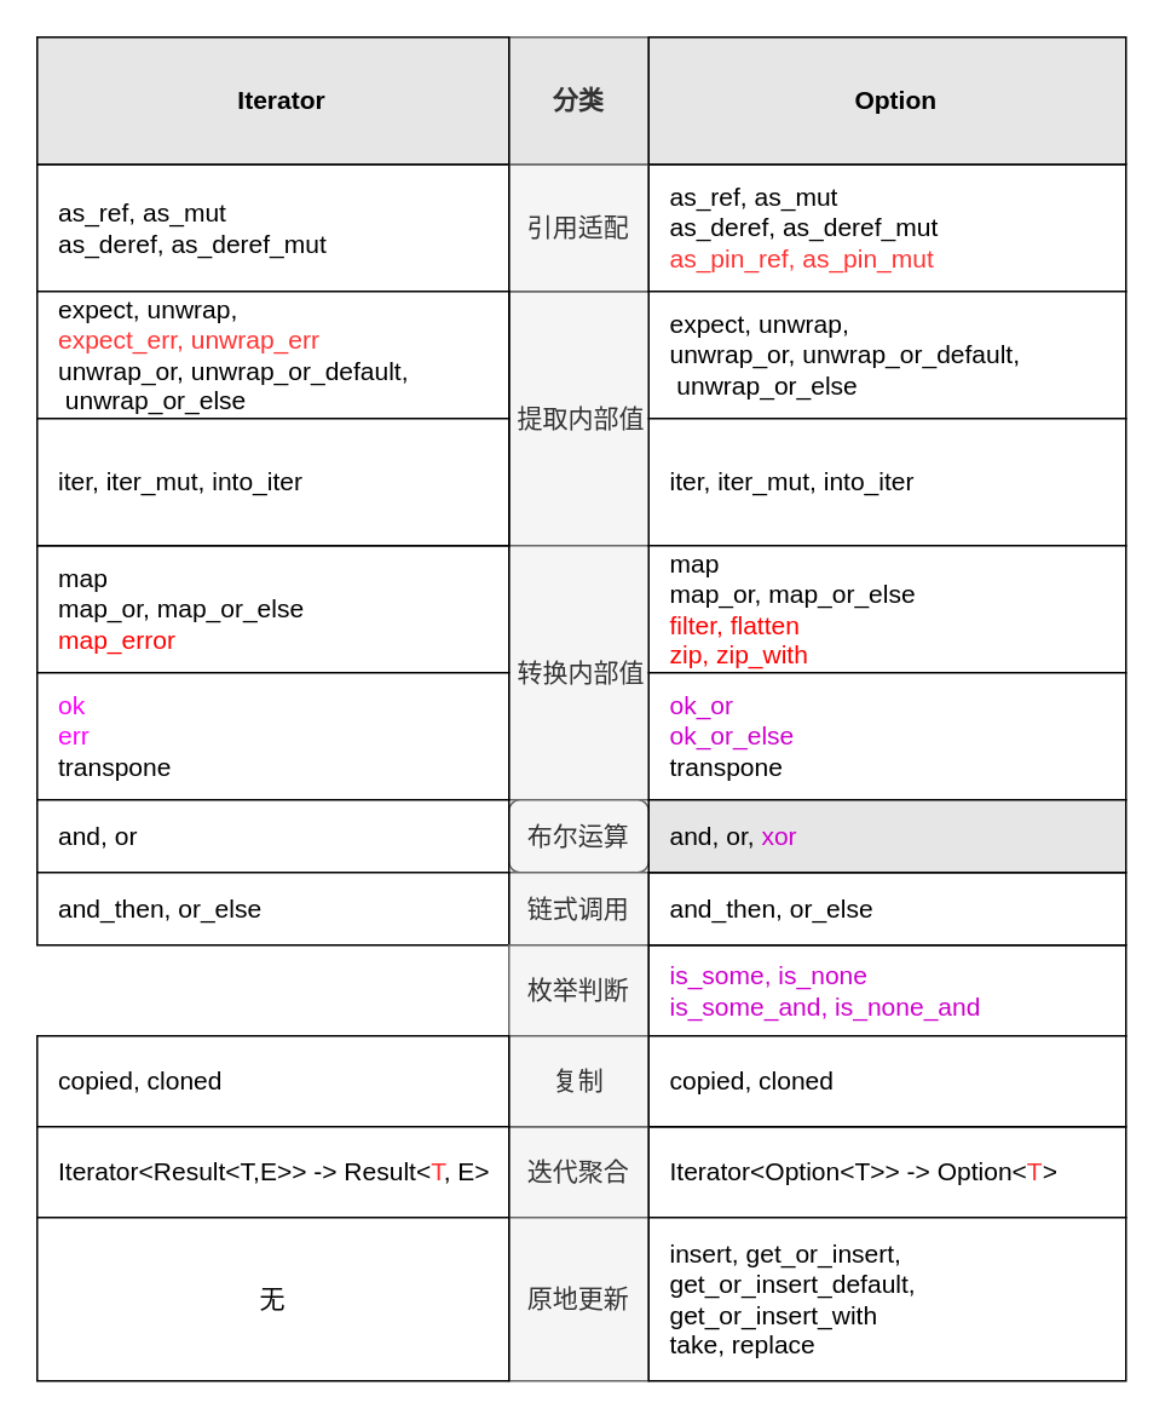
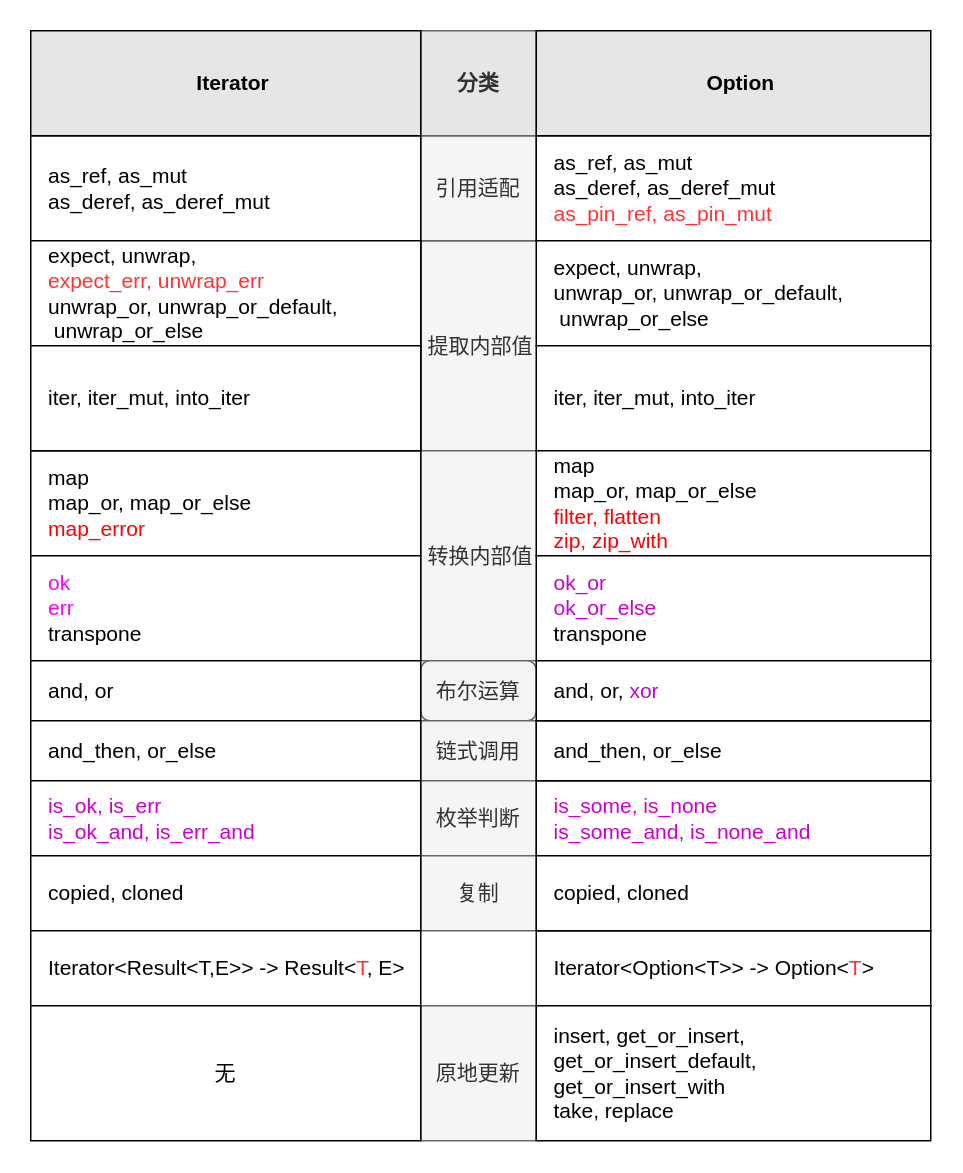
- <mxCell id="30" value="and, or,&lt;font color=&quot;#cc00cc&quot; style=&quot;font-size: 14px;&quot;&gt; xor&lt;/font&gt;" style="whiteSpace=wrap;html=1;fontSize=14;rounded=0;align=left;spacingLeft=10;fillColor=#e6e6e6;" vertex="1" parent="1"><mxGeometry x="357" y="440" width="263" height="40" as="geometry" /></mxCell>
+ <mxCell id="30" value="and, or,&lt;font color=&quot;#cc00cc&quot; style=&quot;font-size: 14px;&quot;&gt; xor&lt;/font&gt;" style="whiteSpace=wrap;html=1;fontSize=14;rounded=0;align=left;spacingLeft=10;" vertex="1" parent="1"><mxGeometry x="357" y="440" width="263" height="40" as="geometry" /></mxCell>
+ <mxCell id="16" value="&lt;font color=&quot;#cc00cc&quot; style=&quot;font-size: 14px;&quot;&gt;is_ok, is_err&lt;br style=&quot;font-size: 14px;&quot;&gt;is_ok_and, is_err_and&lt;/font&gt;" style="whiteSpace=wrap;html=1;fontSize=14;rounded=0;align=left;spacingLeft=10;" parent="1" vertex="1"><mxGeometry x="20" y="520" width="260" height="50" as="geometry" /></mxCell>
- <mxCell id="7" value="迭代聚合" style="rounded=0;whiteSpace=wrap;html=1;fontSize=14;fillColor=#f5f5f5;strokeColor=#666666;fontColor=#333333;" parent="1" vertex="1"><mxGeometry x="280" y="620" width="77" height="50" as="geometry" /></mxCell>
